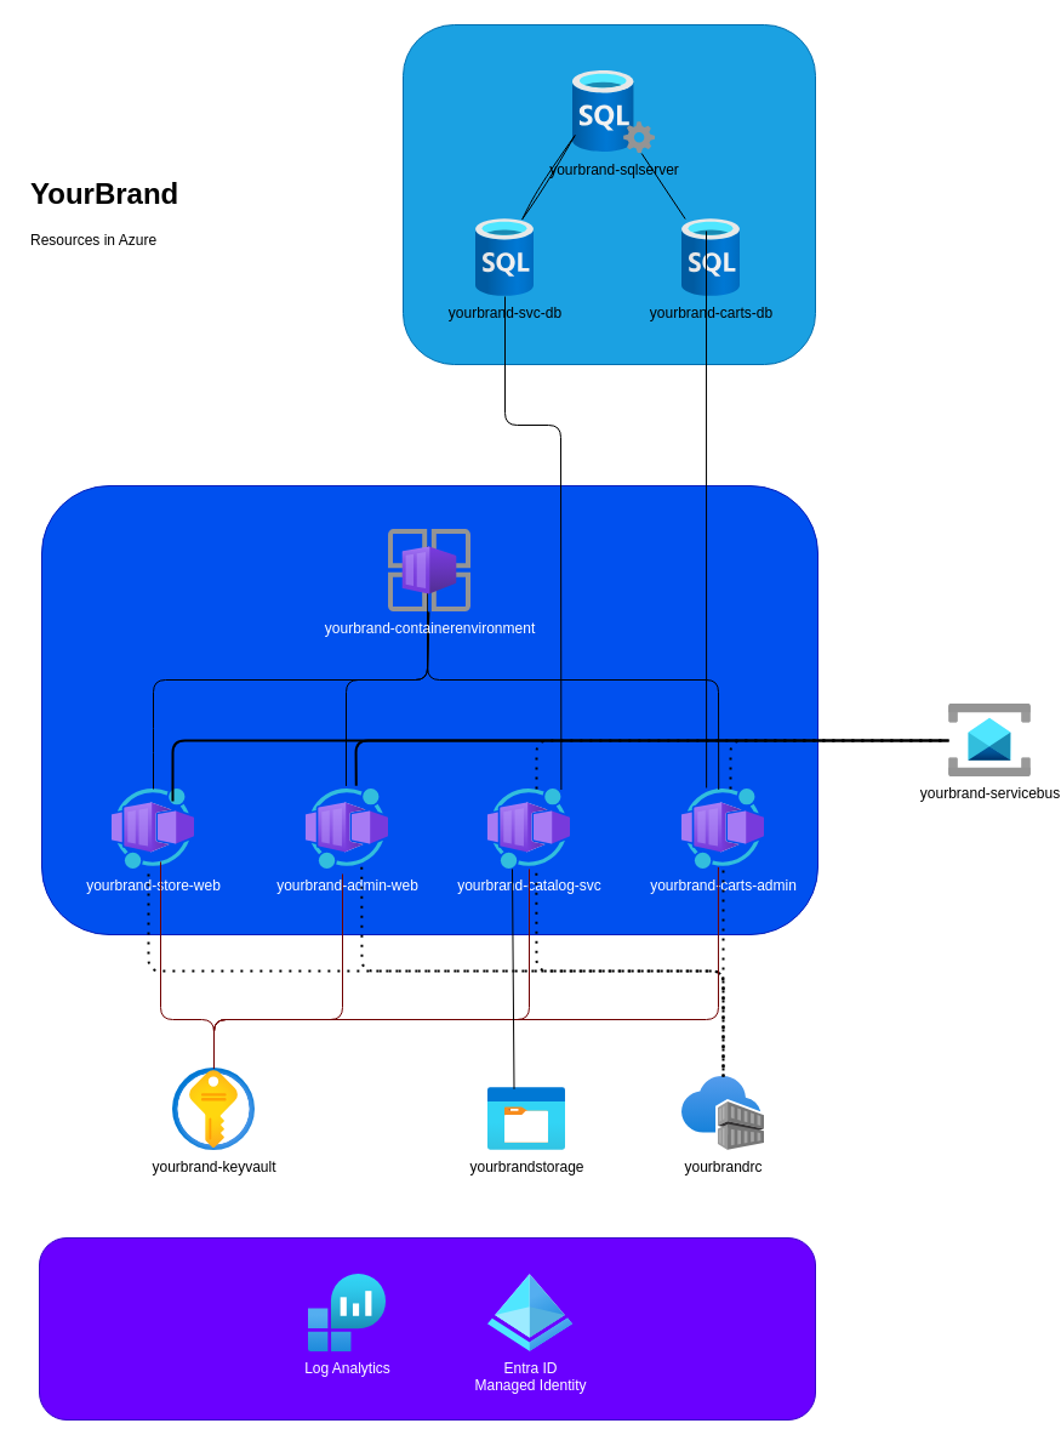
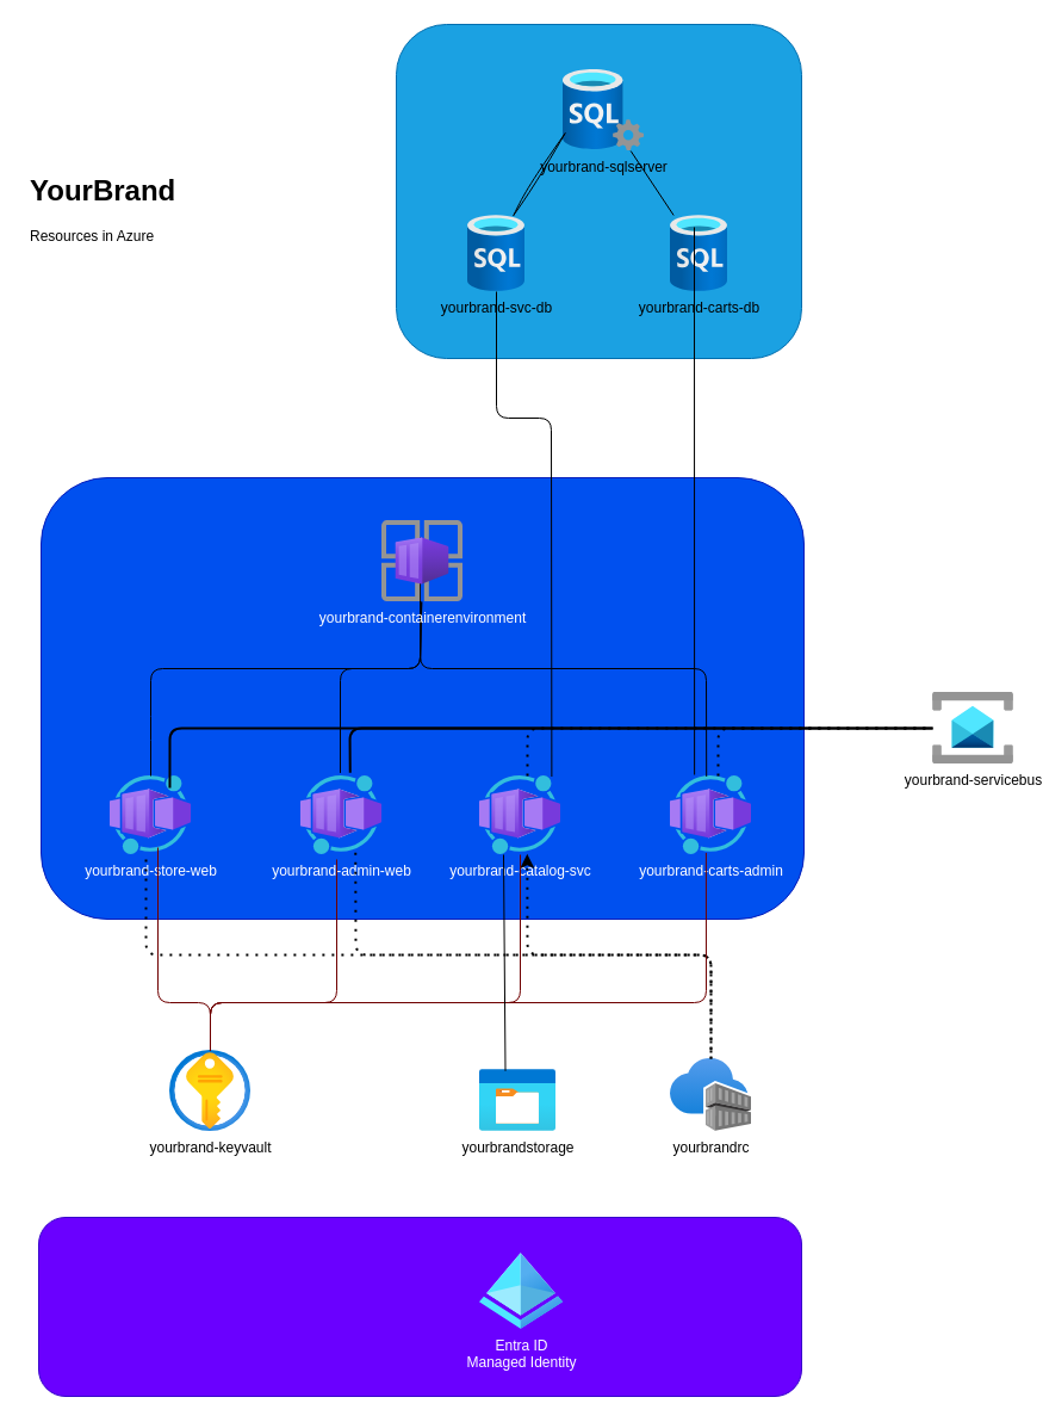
- <mxCell id="28" value="" style="endArrow=none;dashed=1;html=1;dashPattern=1 3;strokeWidth=2;rounded=1;entryX=0.586;entryY=0.99;entryDx=0;entryDy=0;entryPerimeter=0;" parent="1" source="5" target="10" edge="1"><mxGeometry width="50" height="50" relative="1" as="geometry"><mxPoint x="582" y="890" as="sourcePoint" /><mxPoint x="372" y="800" as="targetPoint" /><Array as="points"><mxPoint x="596" y="800" /><mxPoint x="442" y="800" /></Array></mxGeometry></mxCell>
+ <mxCell id="28" value="" style="endArrow=classic;dashed=1;html=1;dashPattern=1 3;strokeWidth=2;rounded=1;entryX=0.586;entryY=0.99;entryDx=0;entryDy=0;entryPerimeter=0;" parent="1" source="5" target="10" edge="1"><mxGeometry width="50" height="50" relative="1" as="geometry"><mxPoint x="582" y="890" as="sourcePoint" /><mxPoint x="372" y="800" as="targetPoint" /><Array as="points"><mxPoint x="596" y="800" /><mxPoint x="442" y="800" /></Array></mxGeometry></mxCell>
- <mxCell id="29" value="" style="endArrow=none;dashed=1;html=1;dashPattern=1 3;strokeWidth=2;rounded=1;" parent="1" source="5" target="11" edge="1"><mxGeometry width="50" height="50" relative="1" as="geometry"><mxPoint x="322" y="850" as="sourcePoint" /><mxPoint x="372" y="800" as="targetPoint" /></mxGeometry></mxCell>
- <mxCell id="34" value="Log Analytics" style="aspect=fixed;html=1;points=[];align=center;image;fontSize=12;image=img/lib/azure2/management_governance/Log_Analytics_Workspaces.svg;labelBackgroundColor=none;fontColor=#FFFFFF;" parent="1" vertex="1"><mxGeometry x="254" y="1050" width="64" height="64" as="geometry" /></mxCell>
